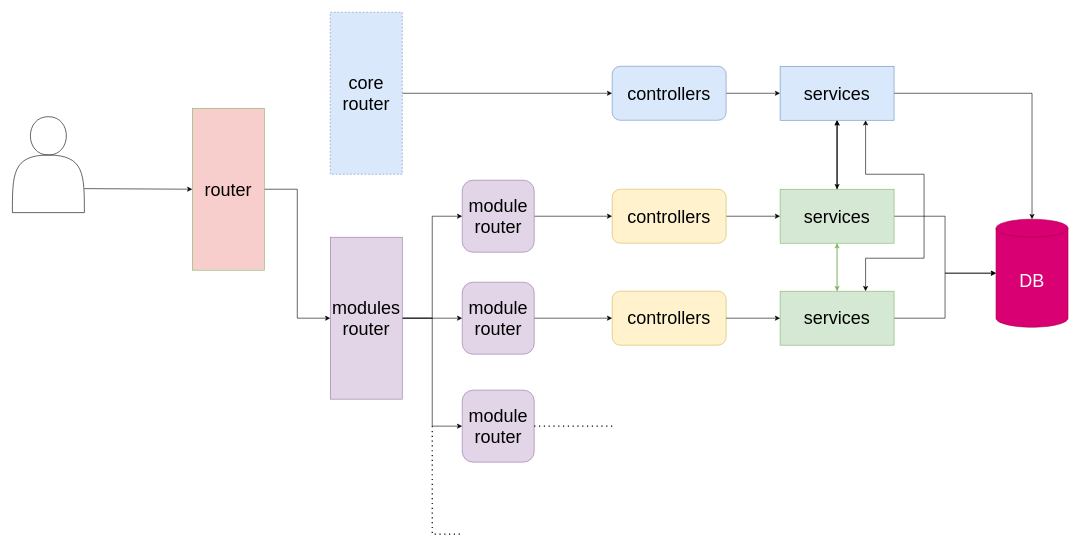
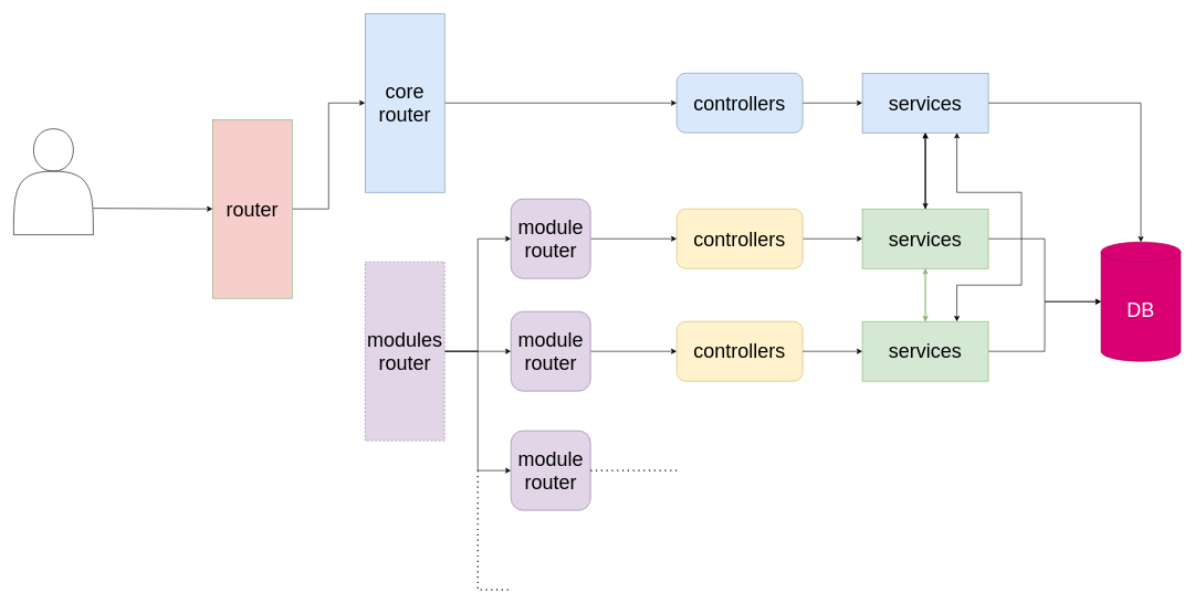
- <mxCell id="9" value="&lt;font style=&quot;font-size: 30px;&quot;&gt;core&lt;br&gt;router&lt;br&gt;&lt;/font&gt;" style="rounded=0;whiteSpace=wrap;html=1;fillColor=#dae8fc;strokeColor=#6c8ebf;dashed=1;" vertex="1" parent="1"><mxGeometry x="550" y="20" width="120" height="270" as="geometry" /></mxCell>
+ <mxCell id="9" value="&lt;font style=&quot;font-size: 30px;&quot;&gt;core&lt;br&gt;router&lt;br&gt;&lt;/font&gt;" style="rounded=0;whiteSpace=wrap;html=1;fillColor=#dae8fc;strokeColor=#6c8ebf;" vertex="1" parent="1"><mxGeometry x="550" y="20" width="120" height="270" as="geometry" /></mxCell>
- <mxCell id="2" style="edgeStyle=orthogonalEdgeStyle;rounded=0;orthogonalLoop=1;jettySize=auto;html=1;" edge="1" parent="1" source="3" target="7"><mxGeometry relative="1" as="geometry" /></mxCell>
+ <mxCell id="2" style="edgeStyle=orthogonalEdgeStyle;rounded=0;orthogonalLoop=1;jettySize=auto;html=1;" edge="1" parent="1" source="3" target="9"><mxGeometry relative="1" as="geometry" /></mxCell>
- <mxCell id="7" value="&lt;font style=&quot;font-size: 30px;&quot;&gt;modules&lt;br&gt;router&lt;br&gt;&lt;/font&gt;" style="rounded=0;whiteSpace=wrap;html=1;fillColor=#e1d5e7;strokeColor=#9673a6;" vertex="1" parent="1"><mxGeometry x="550" y="395" width="120" height="270" as="geometry" /></mxCell>
+ <mxCell id="7" value="&lt;font style=&quot;font-size: 30px;&quot;&gt;modules&lt;br&gt;router&lt;br&gt;&lt;/font&gt;" style="rounded=0;whiteSpace=wrap;html=1;fillColor=#e1d5e7;strokeColor=#9673a6;dashed=1;" vertex="1" parent="1"><mxGeometry x="550" y="395" width="120" height="270" as="geometry" /></mxCell>
